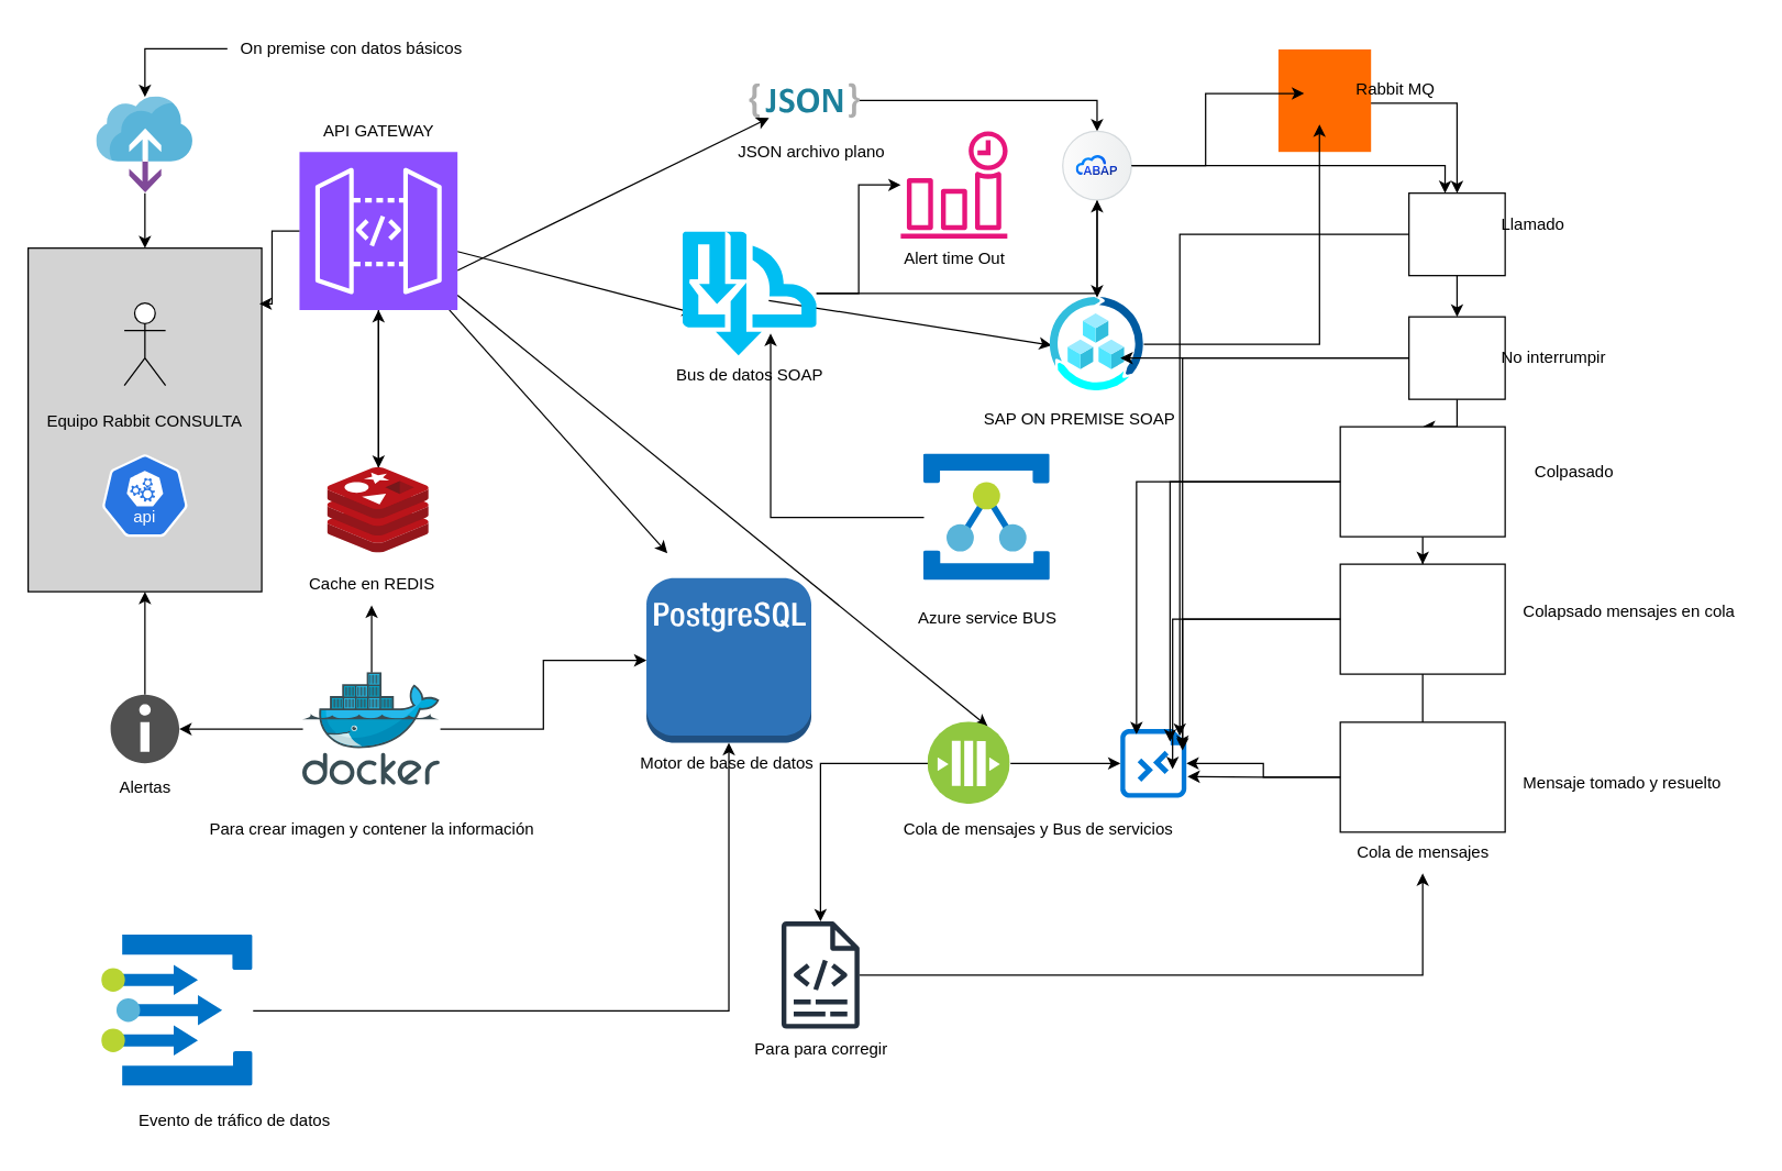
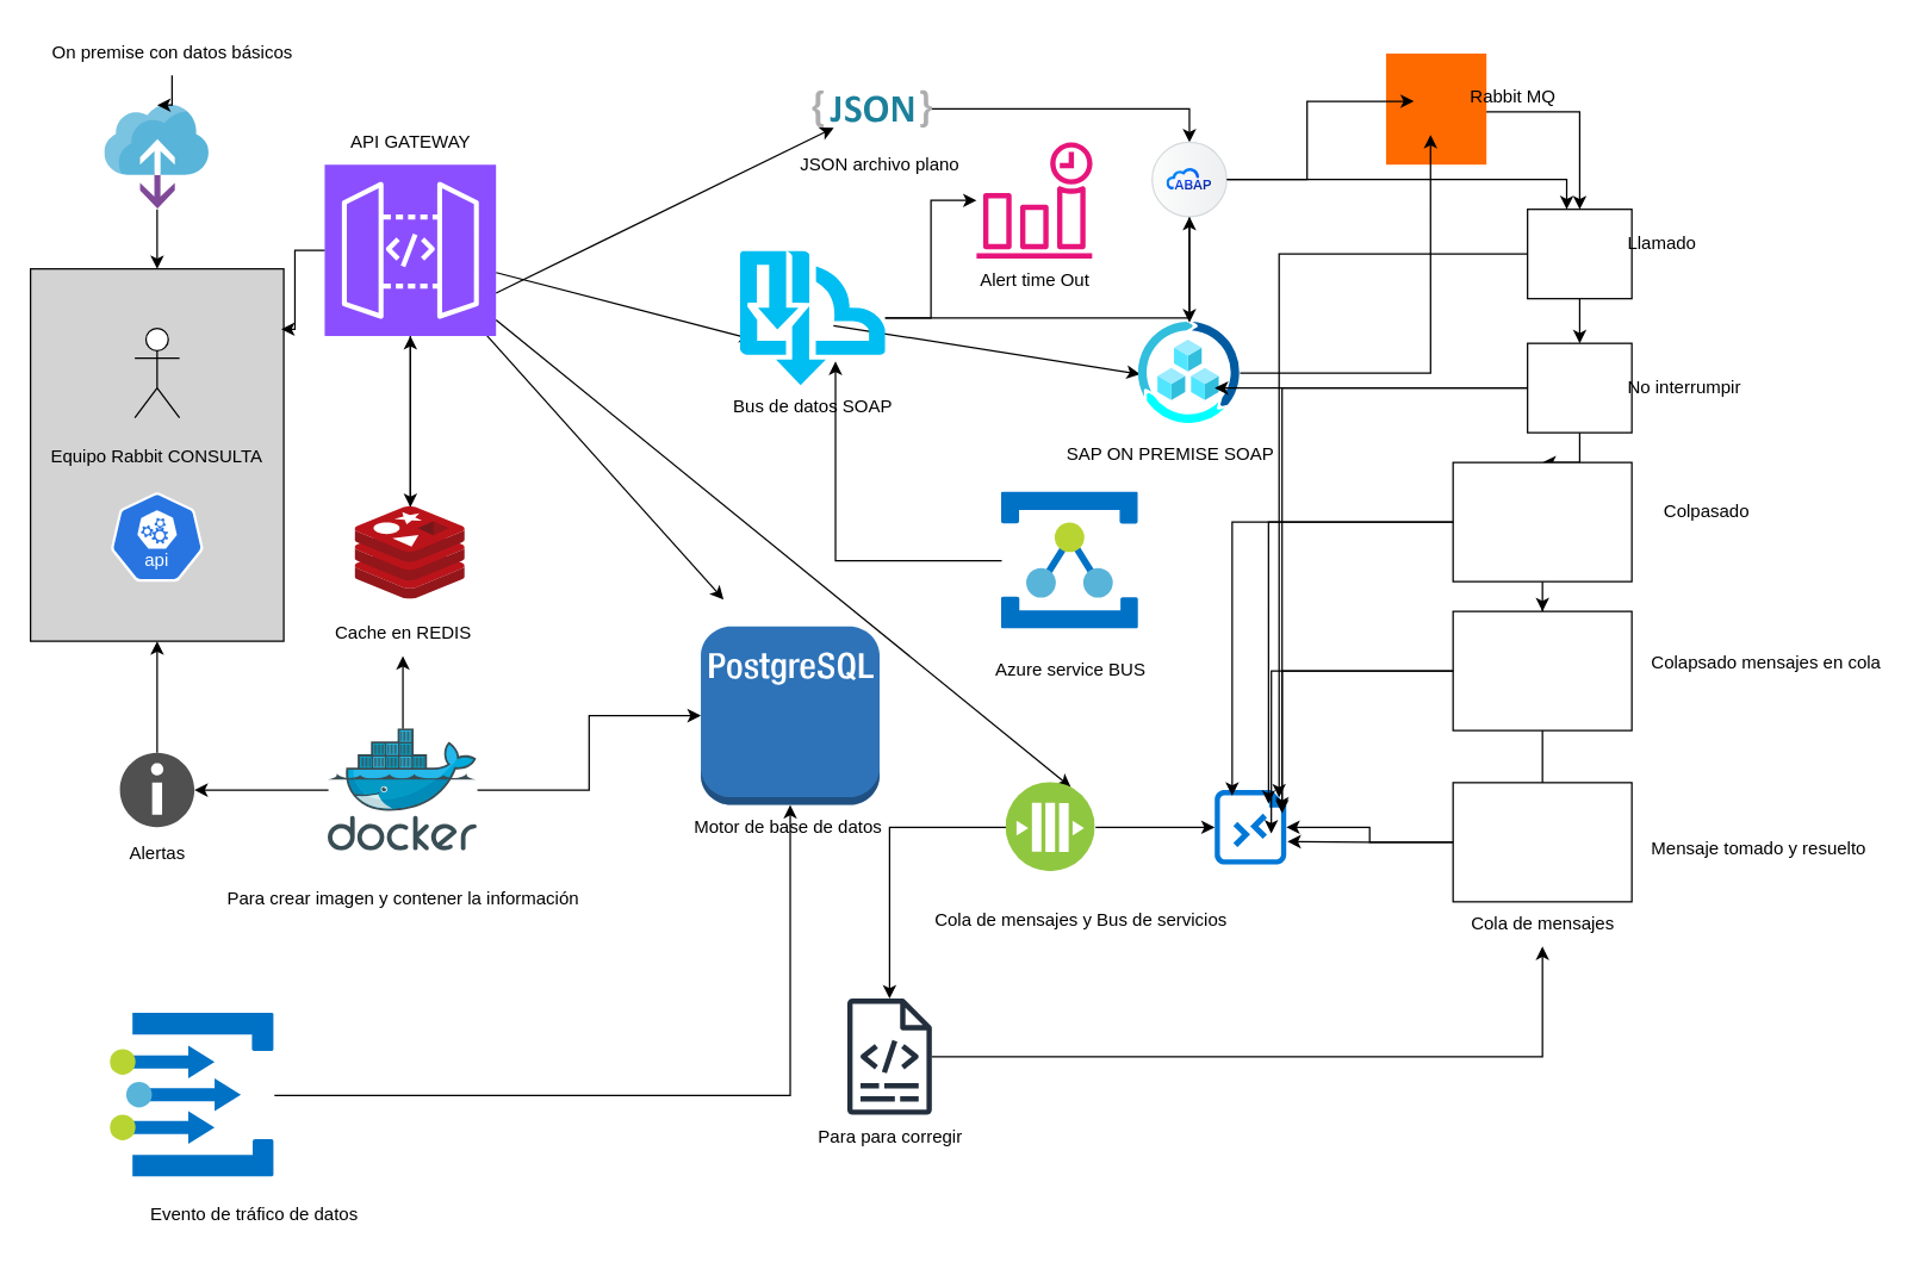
- <mxCell id="78" value="On premise con datos básicos" style="text;html=1;align=center;verticalAlign=middle;resizable=0;points=[];autosize=1;strokeColor=none;fillColor=none;" vertex="1" parent="1"><mxGeometry x="165" y="20" width="180" height="30" as="geometry" /></mxCell>
+ <mxCell id="78" value="On premise con datos básicos" style="text;html=1;align=center;verticalAlign=middle;resizable=0;points=[];autosize=1;strokeColor=none;fillColor=none;" vertex="1" parent="1"><mxGeometry x="25" width="180" height="30" as="geometry" y="20" /></mxCell>
- <mxCell id="24" value="Cola de mensajes y Bus de servicios" style="text;html=1;align=center;verticalAlign=middle;resizable=0;points=[];autosize=1;strokeColor=none;fillColor=none;" vertex="1" parent="1"><mxGeometry x="645" y="588" width="220" height="30" as="geometry" /></mxCell>
+ <mxCell id="24" value="Cola de mensajes y Bus de servicios" style="text;html=1;align=center;verticalAlign=middle;resizable=0;points=[];autosize=1;strokeColor=none;fillColor=none;" vertex="1" parent="1"><mxGeometry x="615" y="603" width="220" height="30" as="geometry" /></mxCell>
